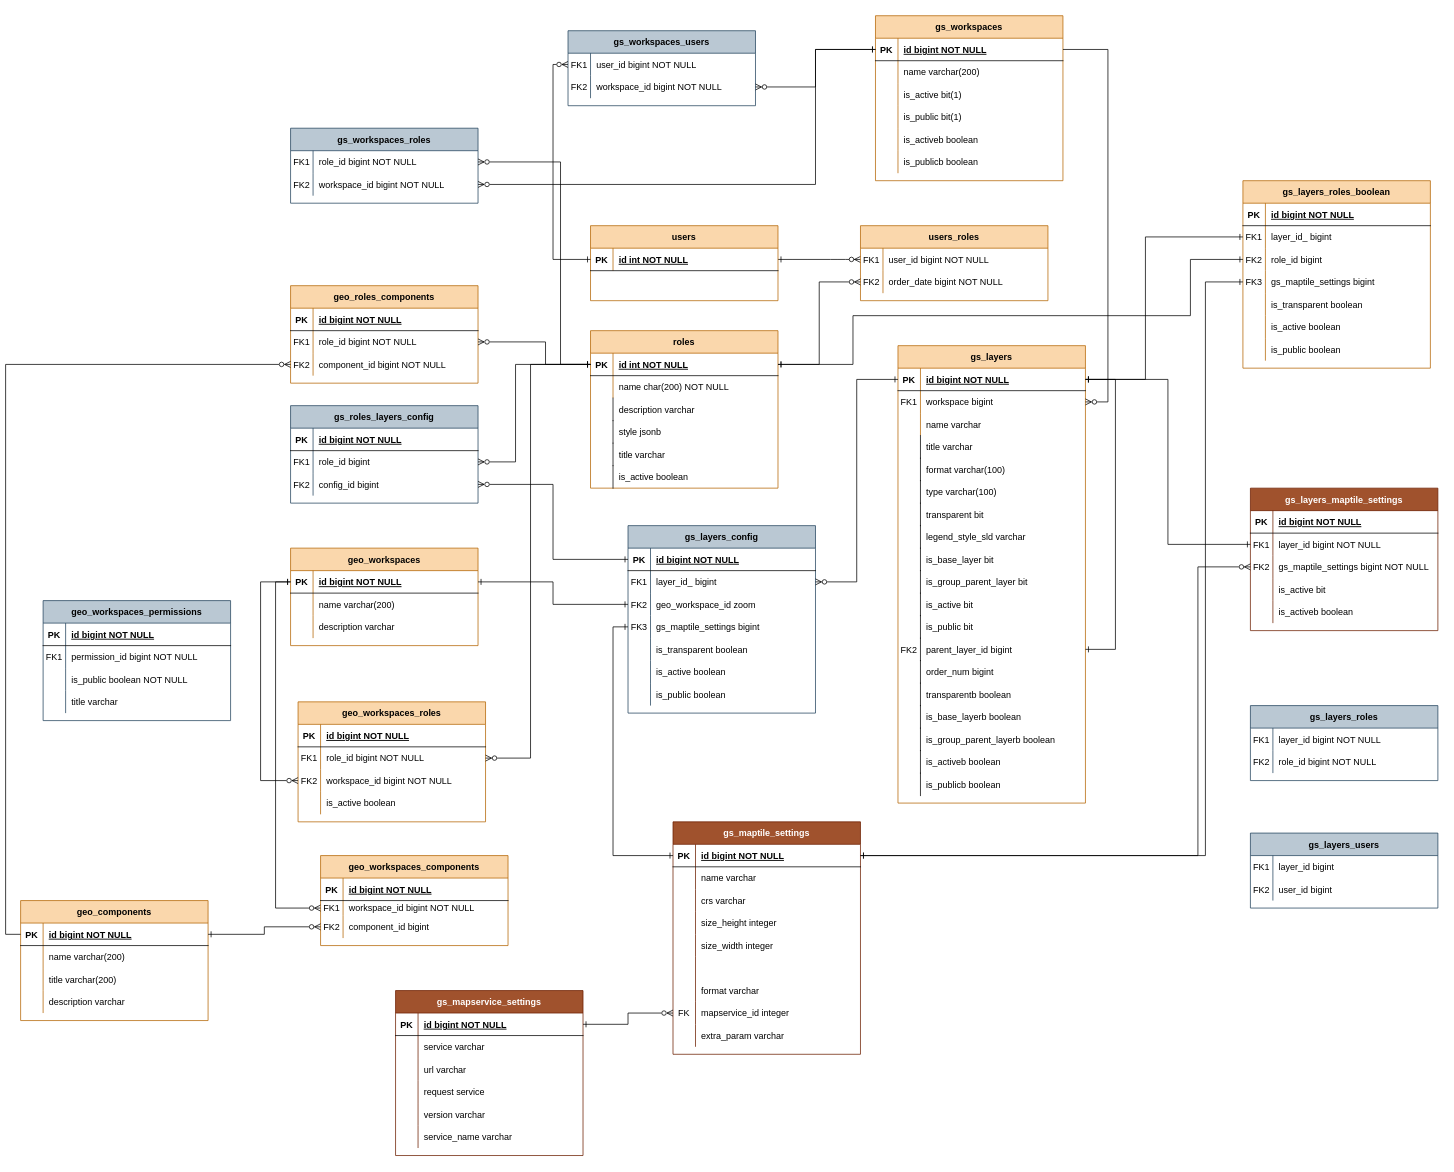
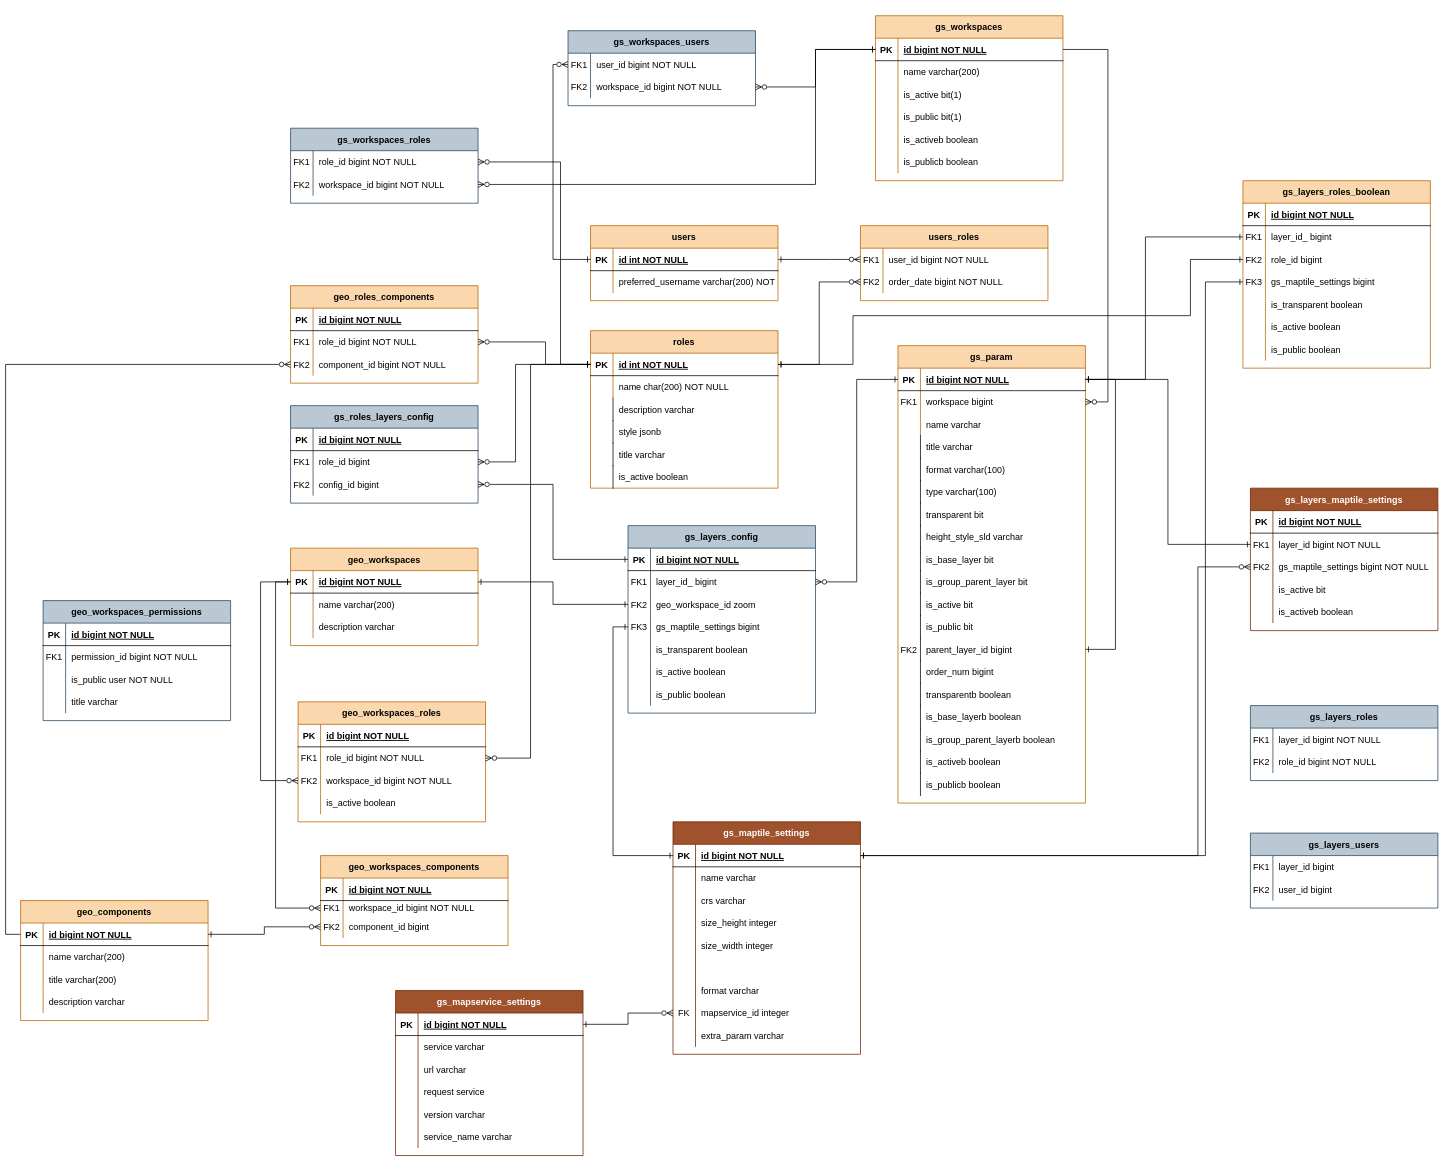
+ <mxCell id="26" value="preferred_username varchar(200) NOT NULL" style="shape=partialRectangle;overflow=hidden;connectable=0;fillColor=none;top=0;left=0;bottom=0;right=0;align=left;spacingLeft=6;" parent="24" vertex="1"><mxGeometry x="30" width="220" height="30" as="geometry"><mxRectangle width="220" height="30" as="alternateBounds" /></mxGeometry></mxCell>
- <mxCell id="10" value="gs_layers" style="shape=table;startSize=30;container=1;collapsible=1;childLayout=tableLayout;fixedRows=1;rowLines=0;fontStyle=1;align=center;resizeLast=1;fillColor=#fad7ac;strokeColor=#b46504;" parent="1" vertex="1"><mxGeometry x="1190" y="460" width="250" height="610" as="geometry" /></mxCell>
+ <mxCell id="10" value="gs_param" style="shape=table;startSize=30;container=1;collapsible=1;childLayout=tableLayout;fixedRows=1;rowLines=0;fontStyle=1;align=center;resizeLast=1;fillColor=#fad7ac;strokeColor=#b46504;" parent="1" vertex="1"><mxGeometry x="1190" y="460" width="250" height="610" as="geometry" /></mxCell>
- <mxCell id="62" value="legend_style_sld varchar" style="shape=partialRectangle;overflow=hidden;connectable=0;fillColor=none;top=0;left=1;bottom=0;right=0;align=left;spacingLeft=6;" parent="60" vertex="1"><mxGeometry x="30" width="220" height="30" as="geometry"><mxRectangle width="220" height="30" as="alternateBounds" /></mxGeometry></mxCell>
+ <mxCell id="62" value="height_style_sld varchar" style="shape=partialRectangle;overflow=hidden;connectable=0;fillColor=none;top=0;left=1;bottom=0;right=0;align=left;spacingLeft=6;" parent="60" vertex="1"><mxGeometry x="30" width="220" height="30" as="geometry"><mxRectangle width="220" height="30" as="alternateBounds" /></mxGeometry></mxCell>
- <mxCell id="290" value="is_public boolean NOT NULL" style="shape=partialRectangle;overflow=hidden;connectable=0;fillColor=none;top=0;left=0;bottom=0;right=0;align=left;spacingLeft=6;" parent="288" vertex="1"><mxGeometry x="30" width="220" height="30" as="geometry"><mxRectangle width="220" height="30" as="alternateBounds" /></mxGeometry></mxCell>
+ <mxCell id="290" value="is_public user NOT NULL" style="shape=partialRectangle;overflow=hidden;connectable=0;fillColor=none;top=0;left=0;bottom=0;right=0;align=left;spacingLeft=6;" parent="288" vertex="1"><mxGeometry x="30" width="220" height="30" as="geometry"><mxRectangle width="220" height="30" as="alternateBounds" /></mxGeometry></mxCell>
